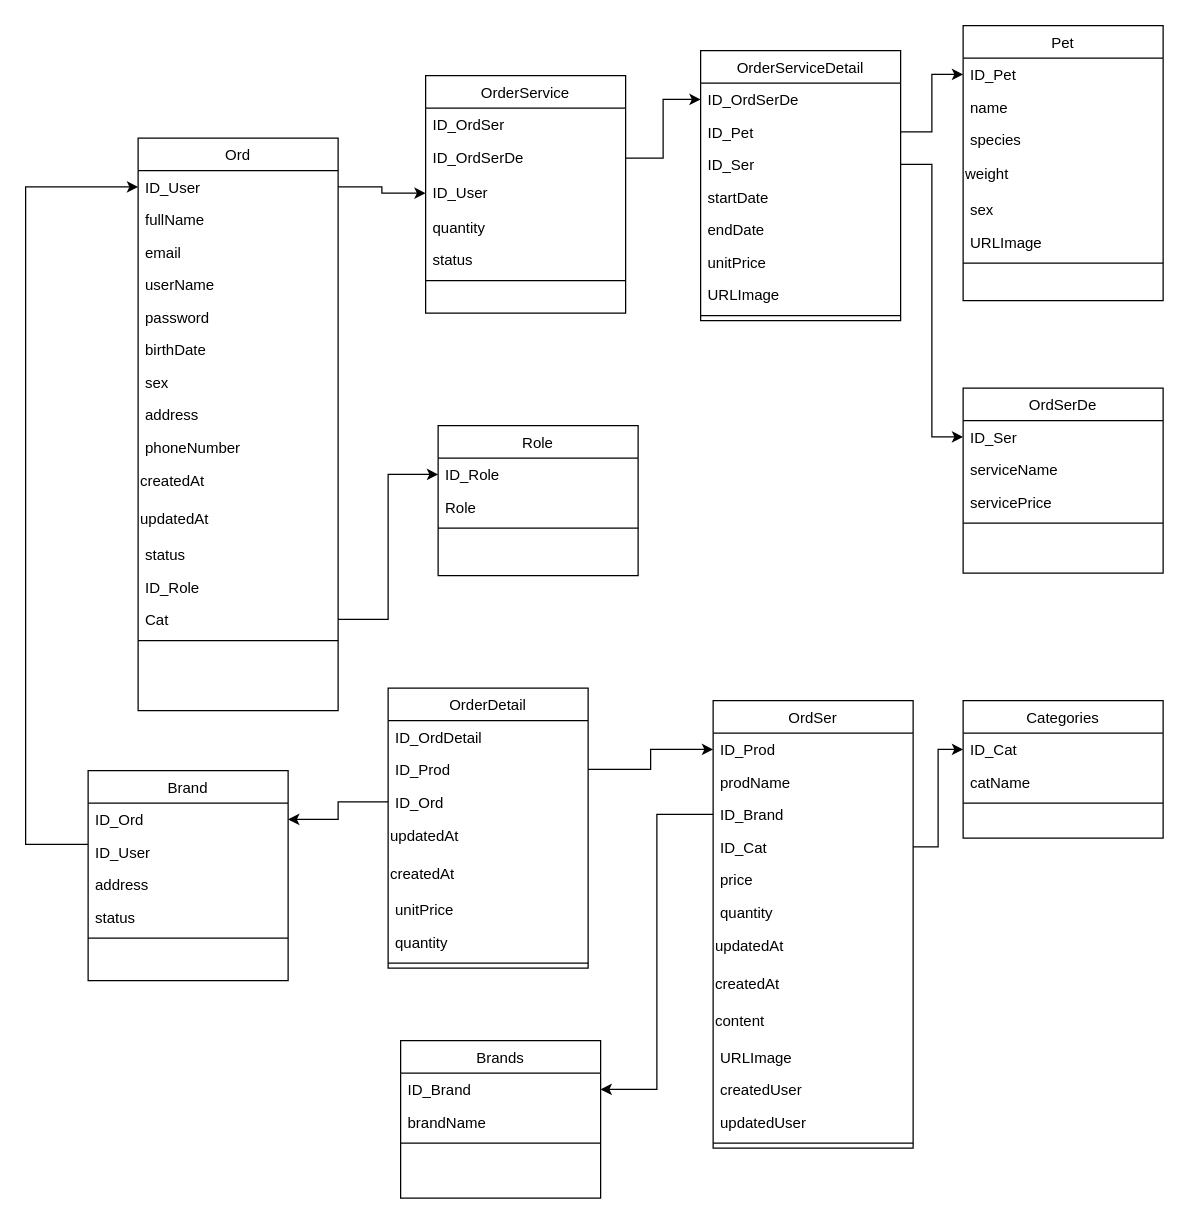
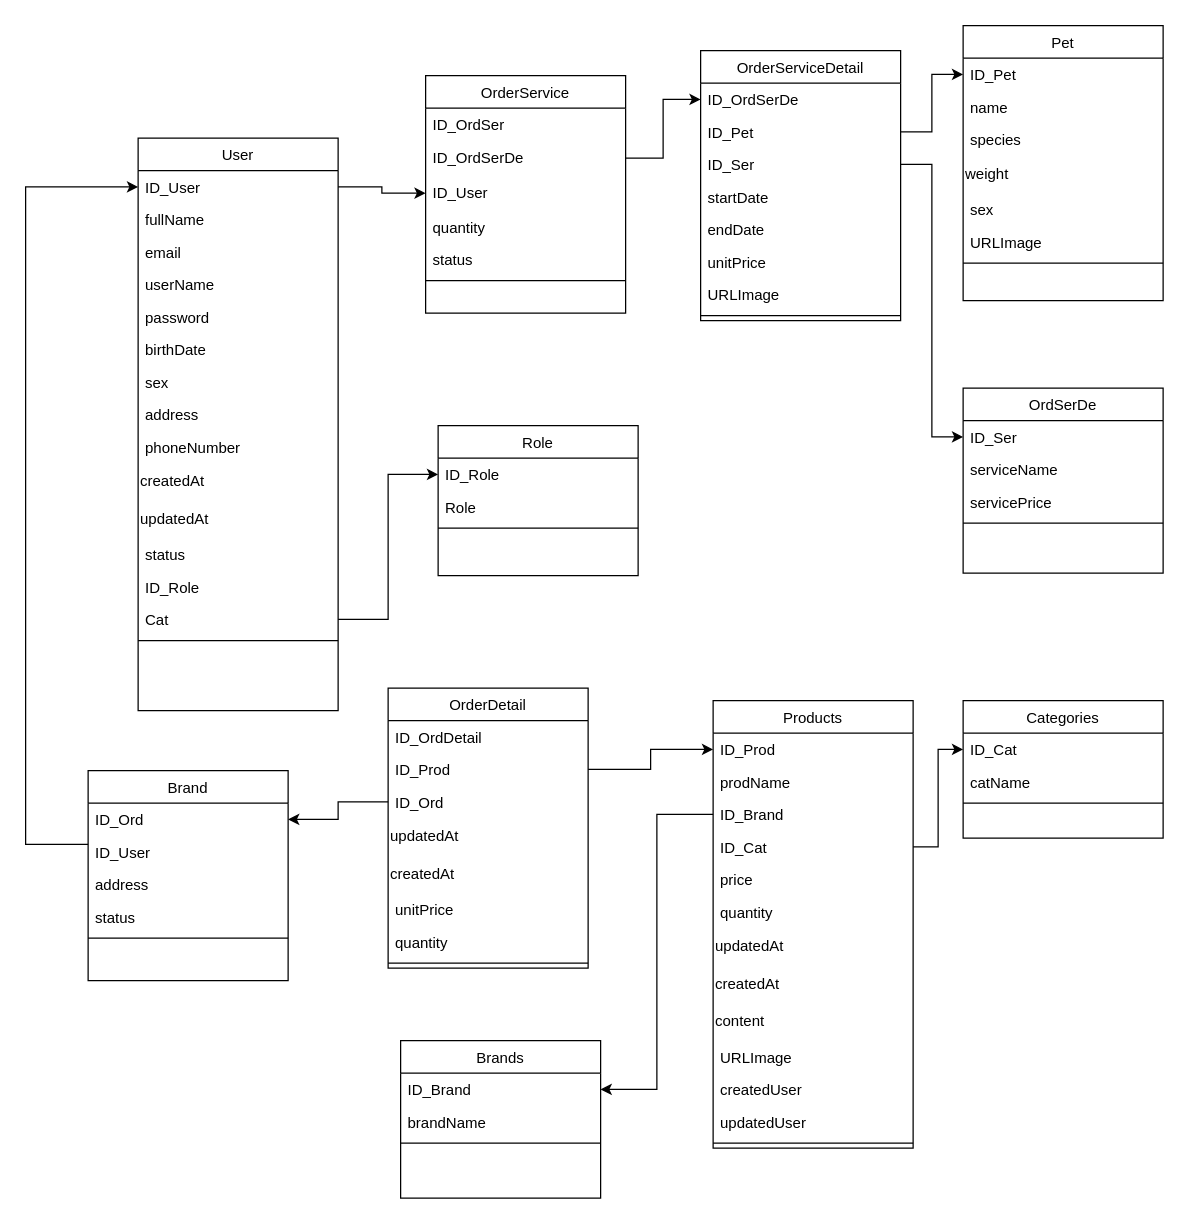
- <mxCell id="10" value="Ord" style="swimlane;fontStyle=0;align=center;verticalAlign=top;childLayout=stackLayout;horizontal=1;startSize=26;horizontalStack=0;resizeParent=1;resizeLast=0;collapsible=1;marginBottom=0;rounded=0;shadow=0;strokeWidth=1;" parent="1" vertex="1"><mxGeometry x="110" y="110" width="160" height="458" as="geometry"><mxRectangle x="130" y="380" width="160" height="26" as="alternateBounds" /></mxGeometry></mxCell>
+ <mxCell id="10" value="User" style="swimlane;fontStyle=0;align=center;verticalAlign=top;childLayout=stackLayout;horizontal=1;startSize=26;horizontalStack=0;resizeParent=1;resizeLast=0;collapsible=1;marginBottom=0;rounded=0;shadow=0;strokeWidth=1;" parent="1" vertex="1"><mxGeometry x="110" y="110" width="160" height="458" as="geometry"><mxRectangle x="130" y="380" width="160" height="26" as="alternateBounds" /></mxGeometry></mxCell>
- <mxCell id="30" value="OrdSer" style="swimlane;fontStyle=0;align=center;verticalAlign=top;childLayout=stackLayout;horizontal=1;startSize=26;horizontalStack=0;resizeParent=1;resizeLast=0;collapsible=1;marginBottom=0;rounded=0;shadow=0;strokeWidth=1;" parent="1" vertex="1"><mxGeometry x="570" y="560" width="160" height="358" as="geometry"><mxRectangle x="130" y="380" width="160" height="26" as="alternateBounds" /></mxGeometry></mxCell>
+ <mxCell id="30" value="Products" style="swimlane;fontStyle=0;align=center;verticalAlign=top;childLayout=stackLayout;horizontal=1;startSize=26;horizontalStack=0;resizeParent=1;resizeLast=0;collapsible=1;marginBottom=0;rounded=0;shadow=0;strokeWidth=1;" parent="1" vertex="1"><mxGeometry x="570" y="560" width="160" height="358" as="geometry"><mxRectangle x="130" y="380" width="160" height="26" as="alternateBounds" /></mxGeometry></mxCell>
